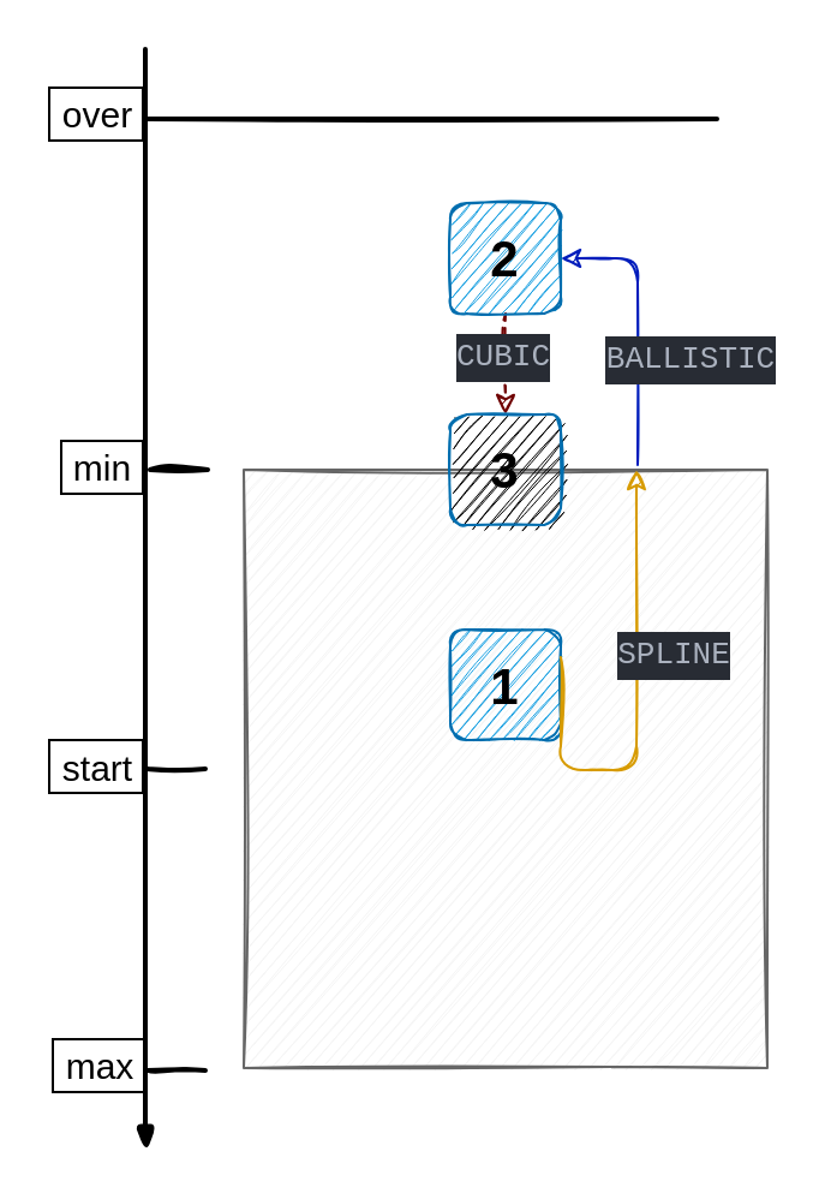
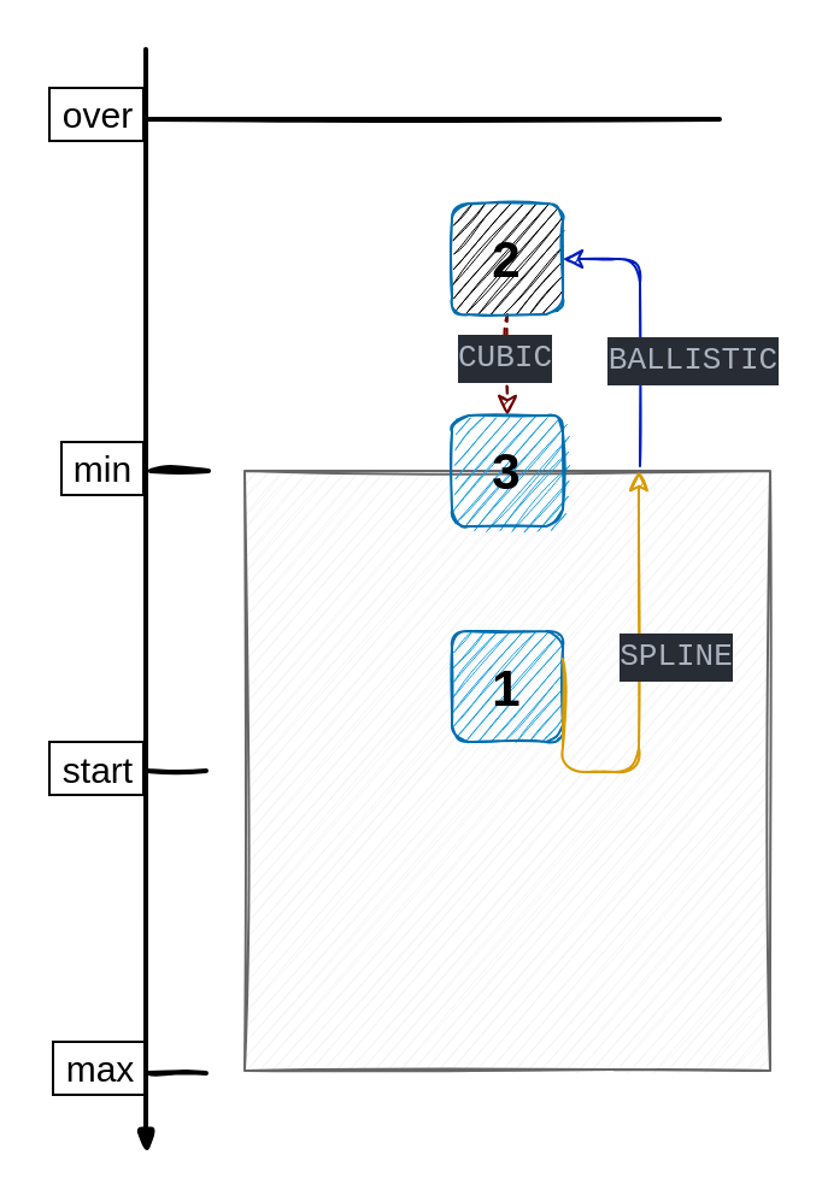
- <mxCell id="7" value="2" style="rounded=1;whiteSpace=wrap;html=1;fillColor=#1ba1e2;strokeColor=#006EAF;sketch=1;glass=0;fontColor=#000000;fontSize=21;fontStyle=1" vertex="1" parent="1"><mxGeometry x="187" y="84" width="46" height="46" as="geometry" /></mxCell>
+ <mxCell id="7" value="2" style="rounded=1;whiteSpace=wrap;html=1;fillColor=#000000;strokeColor=#006EAF;sketch=1;glass=0;fontColor=#000000;fontSize=21;fontStyle=1;" vertex="1" parent="1"><mxGeometry x="187" y="84" width="46" height="46" as="geometry" /></mxCell>
- <mxCell id="13" value="3" style="rounded=1;whiteSpace=wrap;html=1;fillColor=#000000;strokeColor=#006EAF;glass=0;shadow=0;sketch=1;fontColor=#000000;fontStyle=1;fontSize=21;" vertex="1" parent="1"><mxGeometry x="187" y="172" width="46" height="46" as="geometry" /></mxCell>
+ <mxCell id="13" value="3" style="rounded=1;whiteSpace=wrap;html=1;fillColor=#1ba1e2;strokeColor=#006EAF;glass=0;shadow=0;sketch=1;fontColor=#000000;fontStyle=1;fontSize=21;" vertex="1" parent="1"><mxGeometry x="187" y="172" width="46" height="46" as="geometry" /></mxCell>
